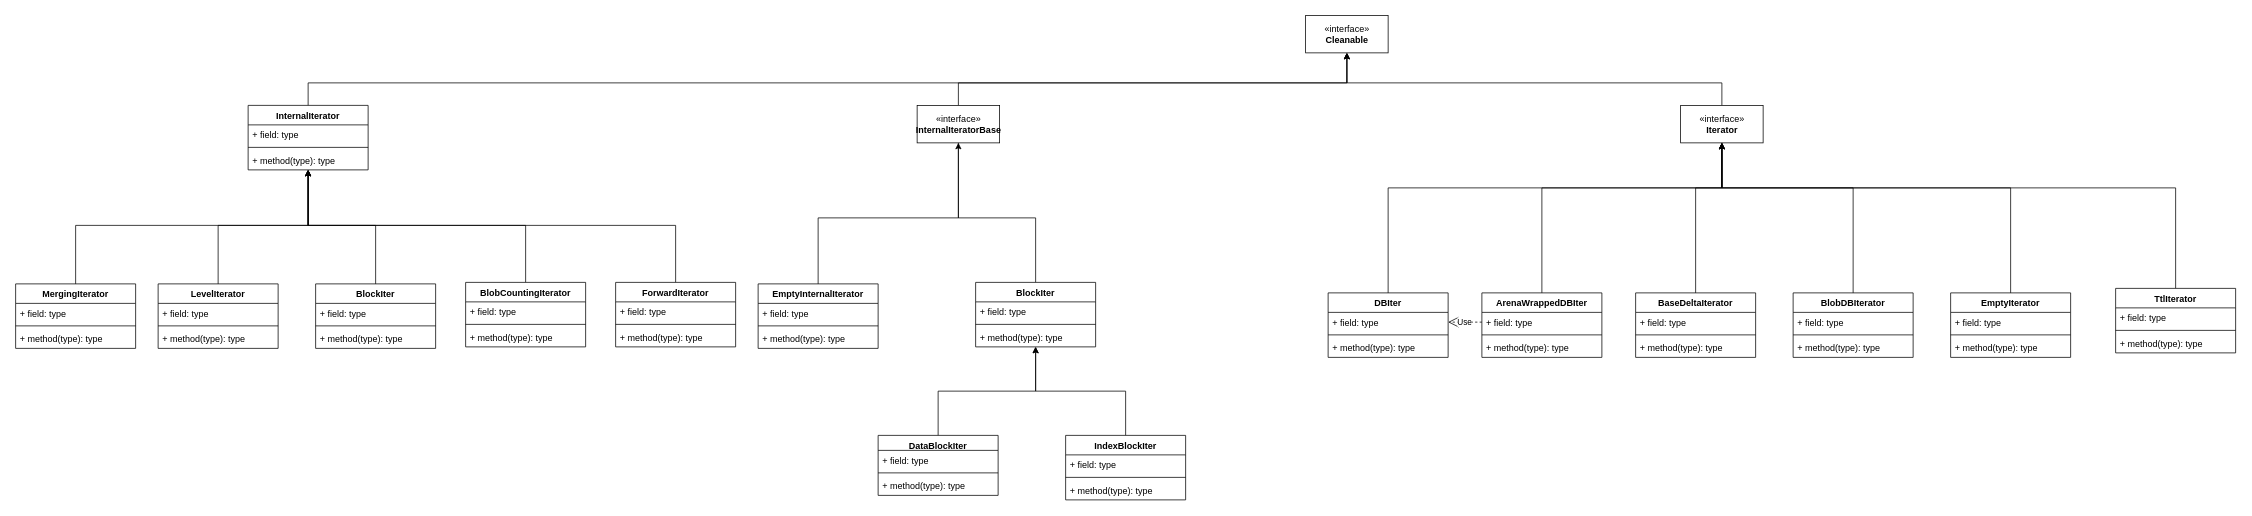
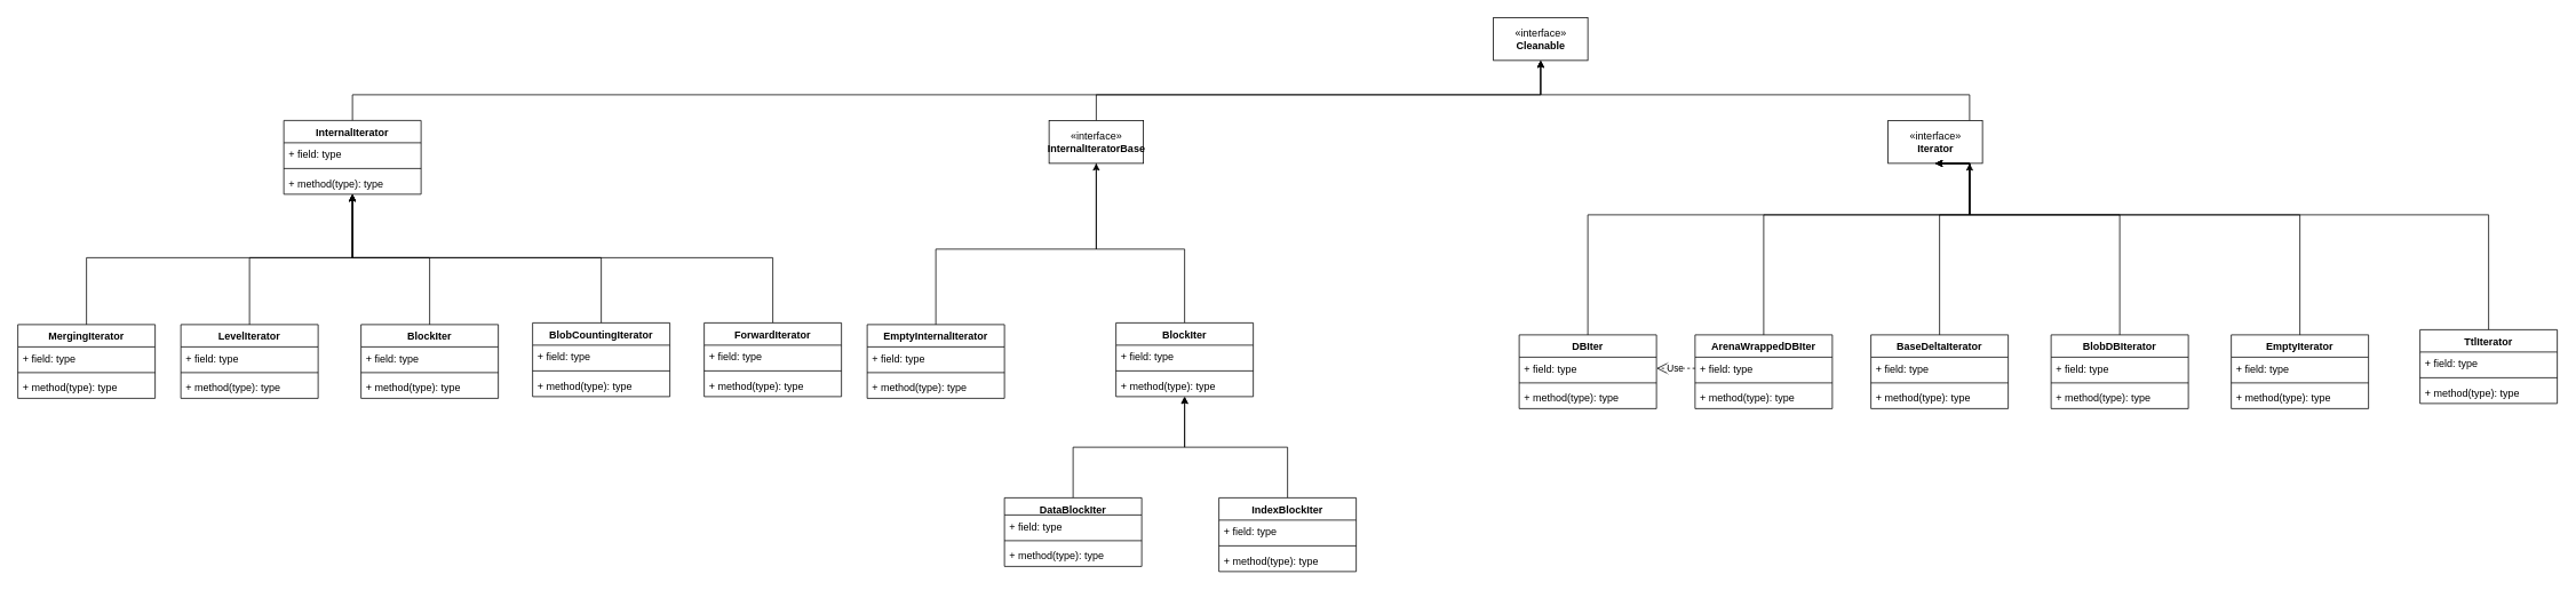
- <mxCell id="4" value="«interface»&lt;br&gt;&lt;b&gt;Iterator&lt;/b&gt;" style="html=1;" vertex="1" parent="1"><mxGeometry x="2240" y="140" width="110" height="50" as="geometry" /></mxCell>
+ <mxCell id="4" value="«interface»&lt;br&gt;&lt;b&gt;Iterator&lt;/b&gt;" style="html=1;" vertex="1" parent="1"><mxGeometry x="2200" y="140" width="110" height="50" as="geometry" /></mxCell>
